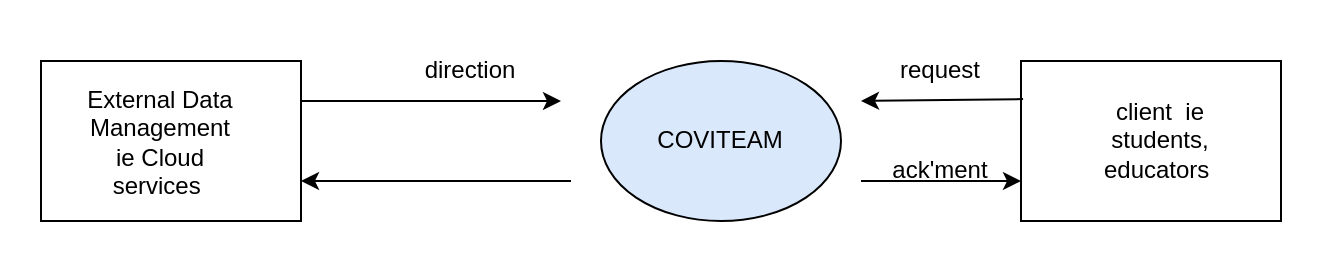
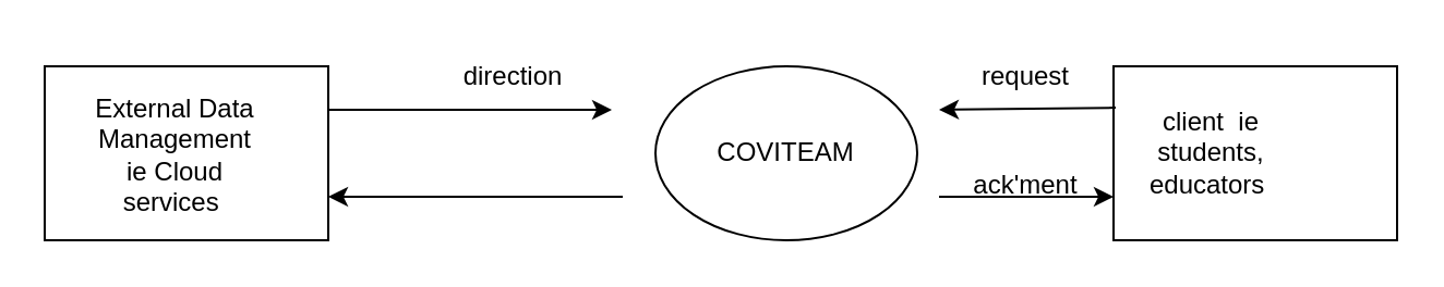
- <mxCell id="13" value="COVITEAM" style="ellipse;whiteSpace=wrap;html=1;fillColor=#dae8fc;" vertex="1" parent="1"><mxGeometry x="300" y="30" width="120" height="80" as="geometry" /></mxCell>
+ <mxCell id="13" value="COVITEAM" style="ellipse;whiteSpace=wrap;html=1;" vertex="1" parent="1"><mxGeometry x="300" y="30" width="120" height="80" as="geometry" /></mxCell>
- <mxCell id="3" value="client&amp;nbsp; ie students, educators&amp;nbsp;" style="text;html=1;strokeColor=none;fillColor=none;align=center;verticalAlign=middle;whiteSpace=wrap;rounded=0;" vertex="1" parent="1"><mxGeometry x="540" y="52.5" width="80" height="35" as="geometry" /></mxCell>
+ <mxCell id="3" value="client&amp;nbsp; ie students, educators&amp;nbsp;" style="text;html=1;strokeColor=none;fillColor=none;align=center;verticalAlign=middle;whiteSpace=wrap;rounded=0;" vertex="1" parent="1"><mxGeometry x="515" y="52.5" width="80" height="35" as="geometry" /></mxCell>
